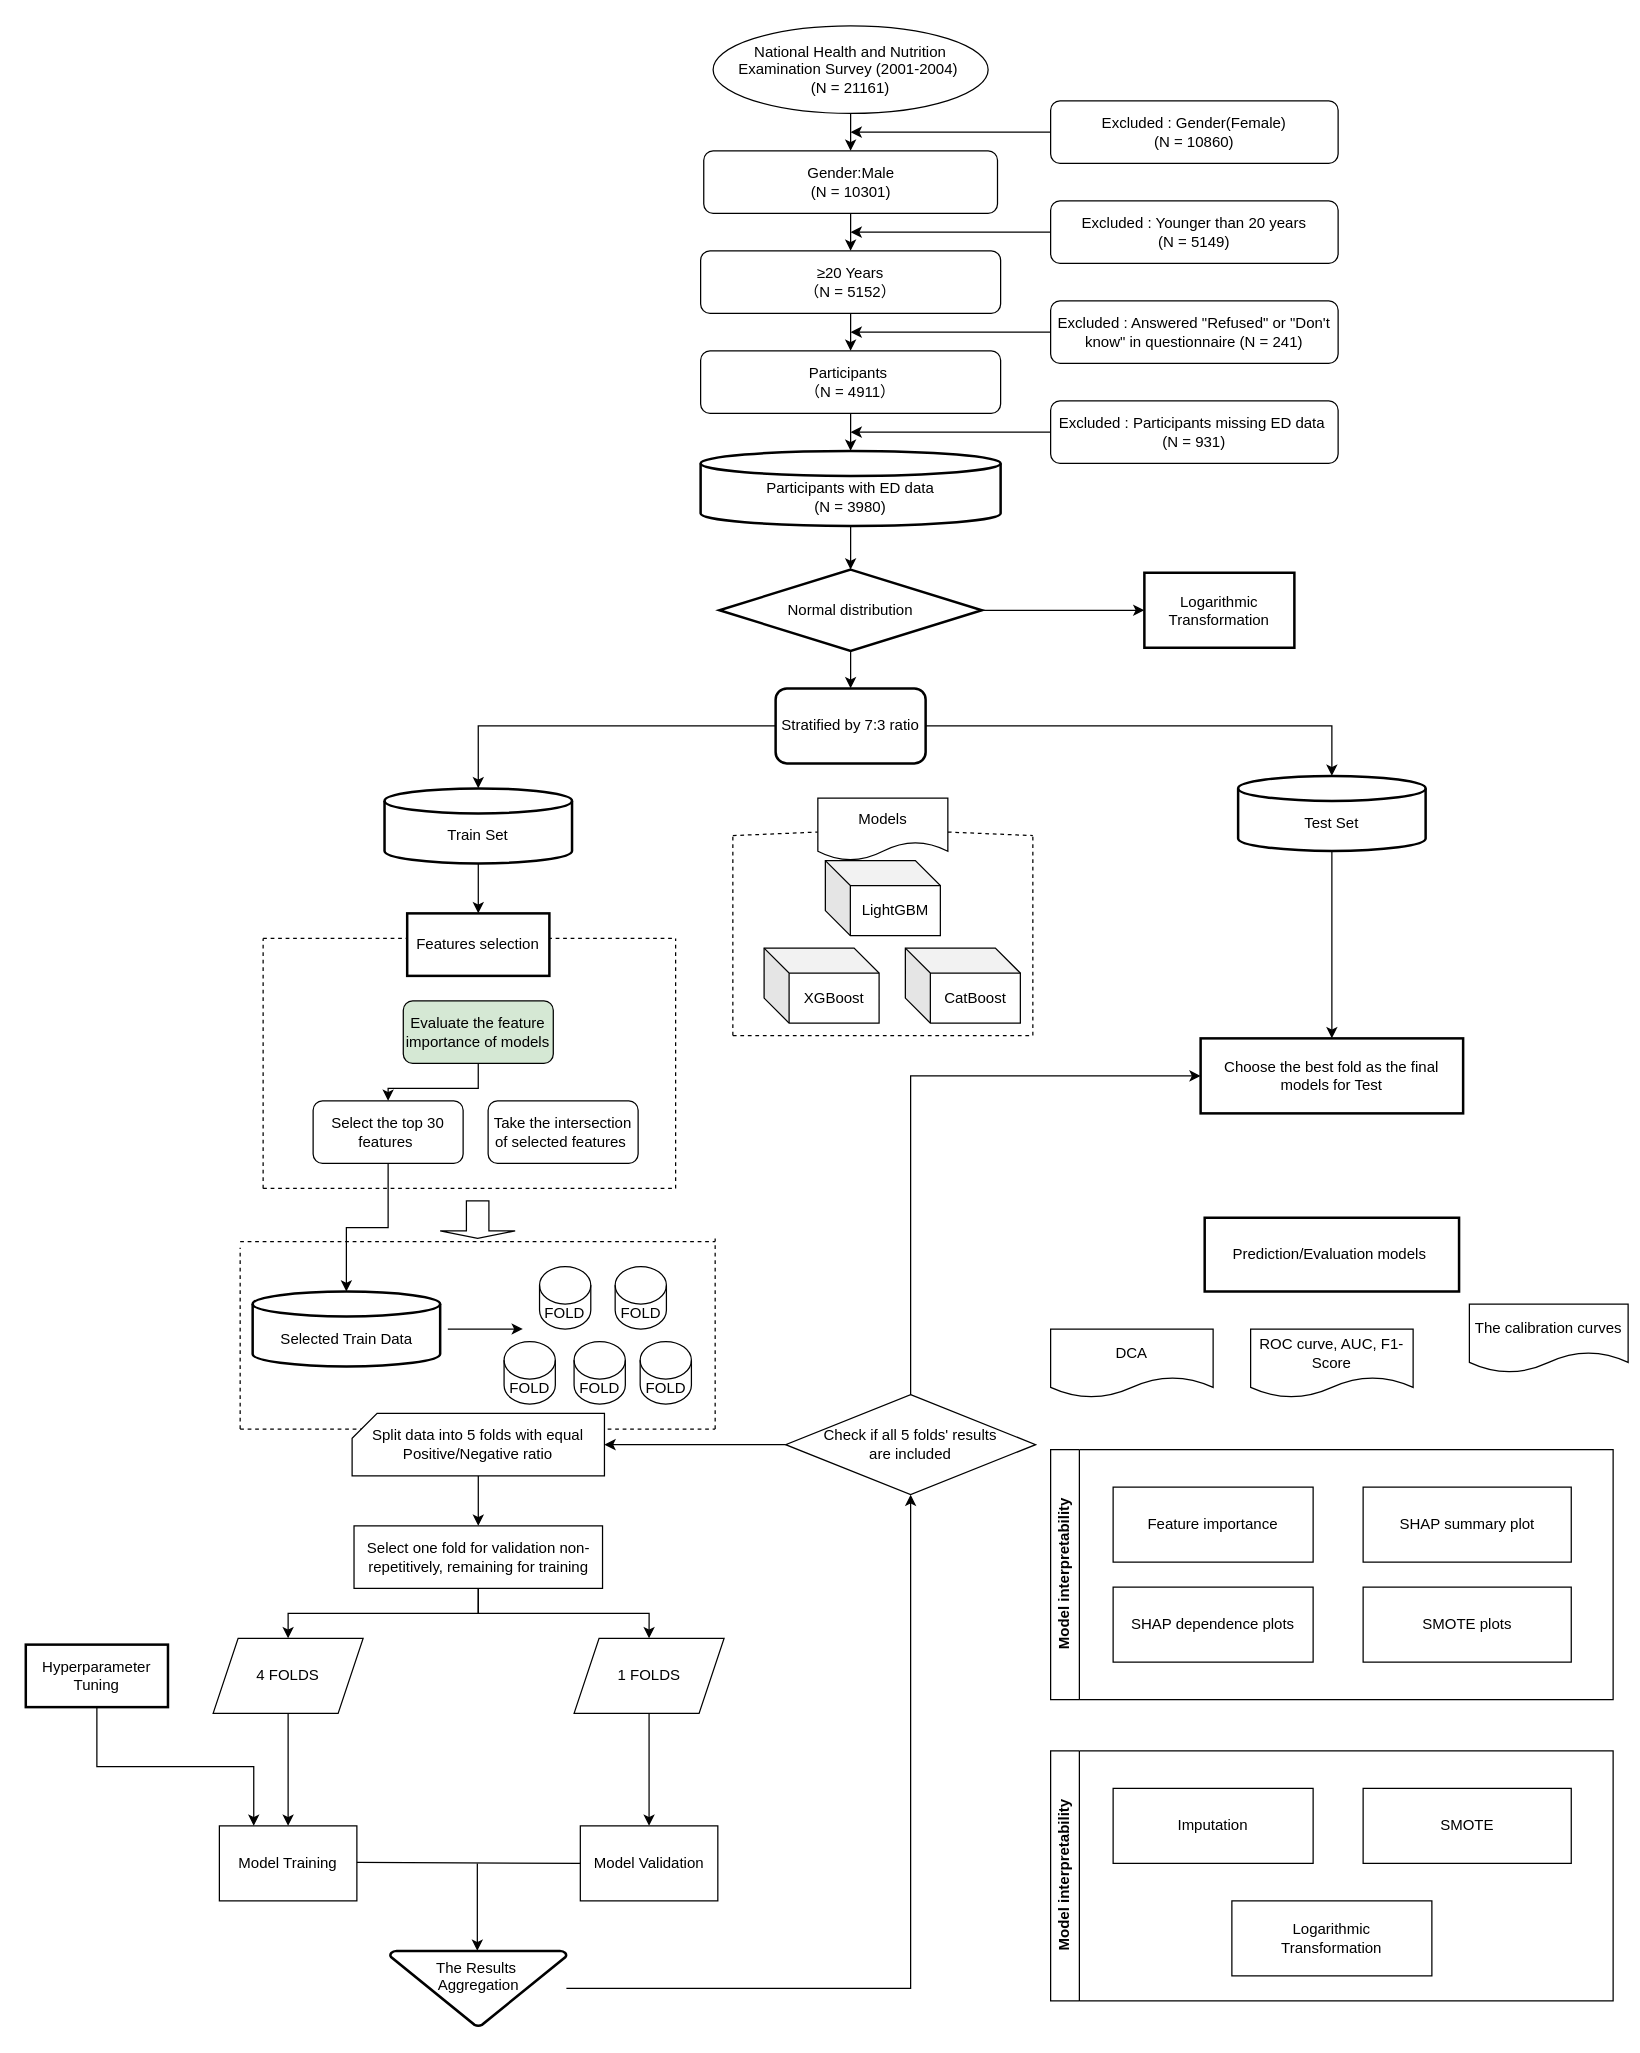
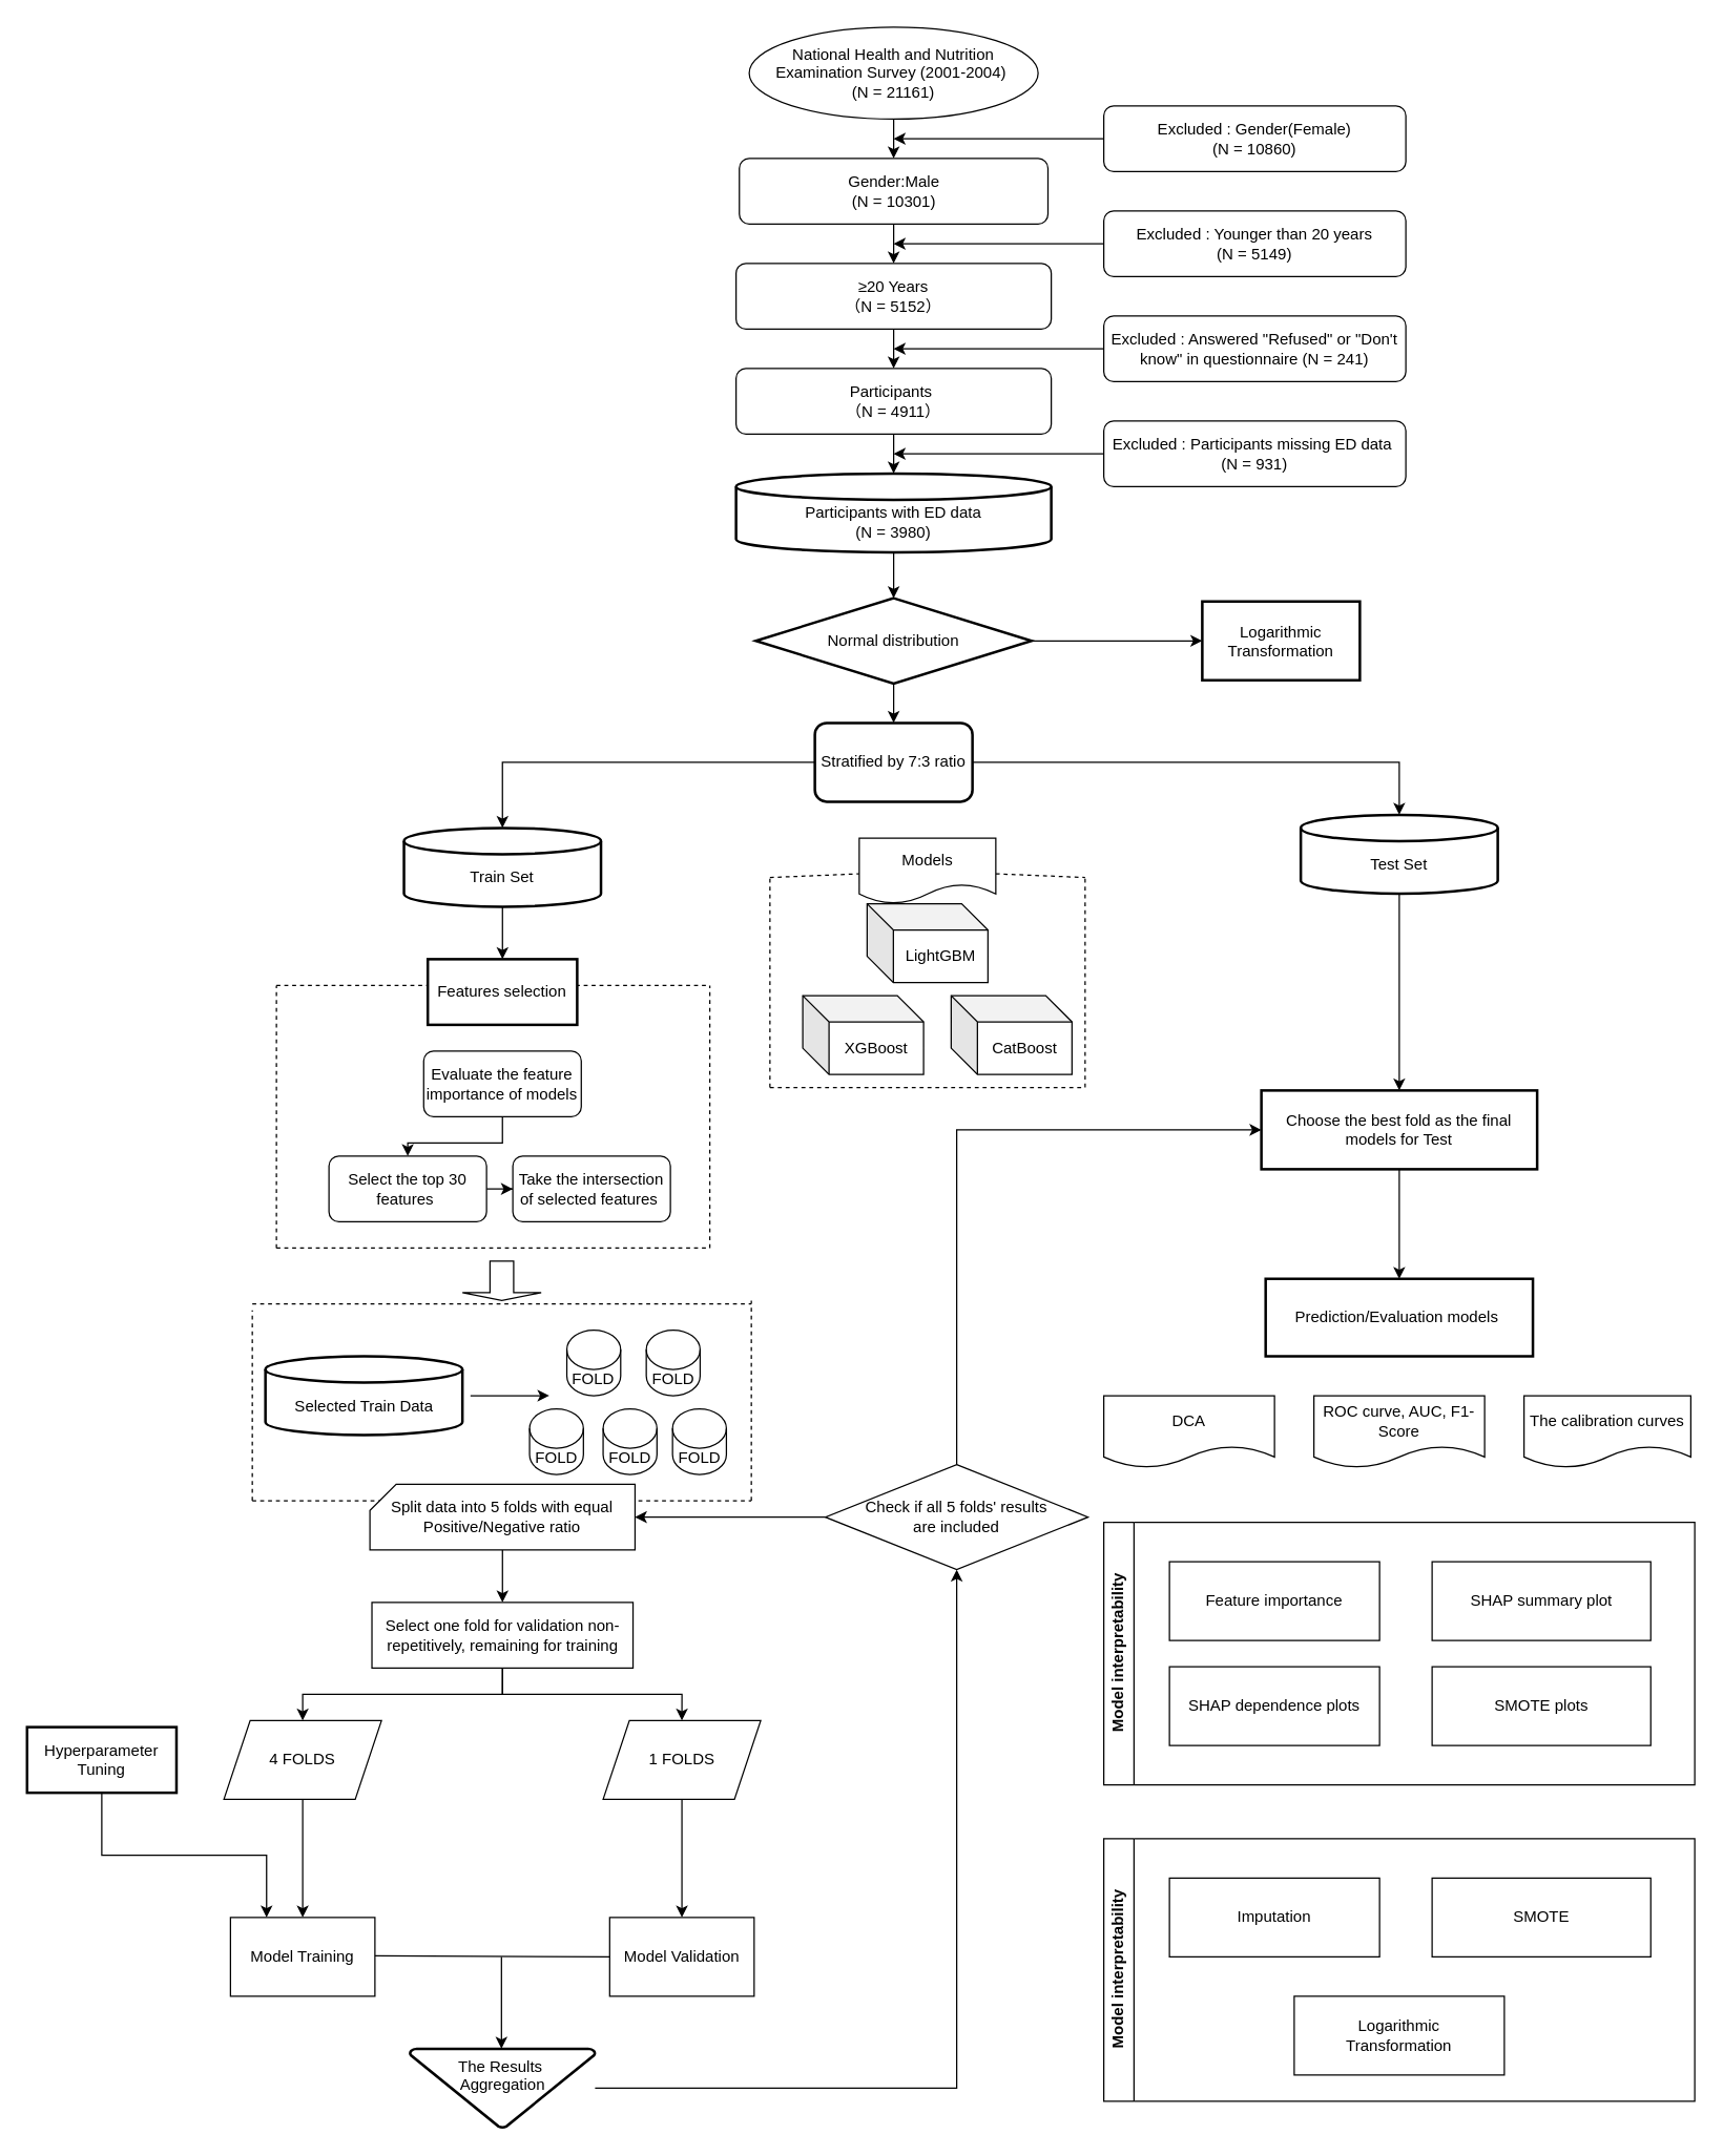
- <mxCell id="39" value="Evaluate the feature importance of models" style="rounded=1;whiteSpace=wrap;html=1;fillColor=#d5e8d4;" vertex="1" parent="1"><mxGeometry x="322.13" y="800" width="120" height="50" as="geometry" /></mxCell>
+ <mxCell id="39" value="Evaluate the feature importance of models" style="rounded=1;whiteSpace=wrap;html=1;" vertex="1" parent="1"><mxGeometry x="322.13" y="800" width="120" height="50" as="geometry" /></mxCell>
+ <mxCell id="80" style="edgeStyle=orthogonalEdgeStyle;rounded=0;orthogonalLoop=1;jettySize=auto;html=1;entryX=0.5;entryY=0;entryDx=0;entryDy=0;" edge="1" parent="1" source="81" target="84"><mxGeometry relative="1" as="geometry" /></mxCell>
- <mxCell id="40" value="" style="edgeStyle=orthogonalEdgeStyle;rounded=0;orthogonalLoop=1;jettySize=auto;html=1;" edge="1" parent="1" source="41" target="46"><mxGeometry relative="1" as="geometry" /></mxCell>
+ <mxCell id="40" value="" style="edgeStyle=orthogonalEdgeStyle;rounded=0;orthogonalLoop=1;jettySize=auto;html=1;" edge="1" parent="1" source="41" target="42"><mxGeometry relative="1" as="geometry" /></mxCell>
- <mxCell id="91" value="The calibration curves" style="shape=document;whiteSpace=wrap;html=1;boundedLbl=1;verticalAlign=middle;" vertex="1" parent="1"><mxGeometry x="1175" y="1042.5" width="127" height="55" as="geometry" /></mxCell>
+ <mxCell id="91" value="The calibration curves" style="shape=document;whiteSpace=wrap;html=1;boundedLbl=1;verticalAlign=middle;" vertex="1" parent="1"><mxGeometry x="1160" y="1062.5" width="127" height="55" as="geometry" /></mxCell>
